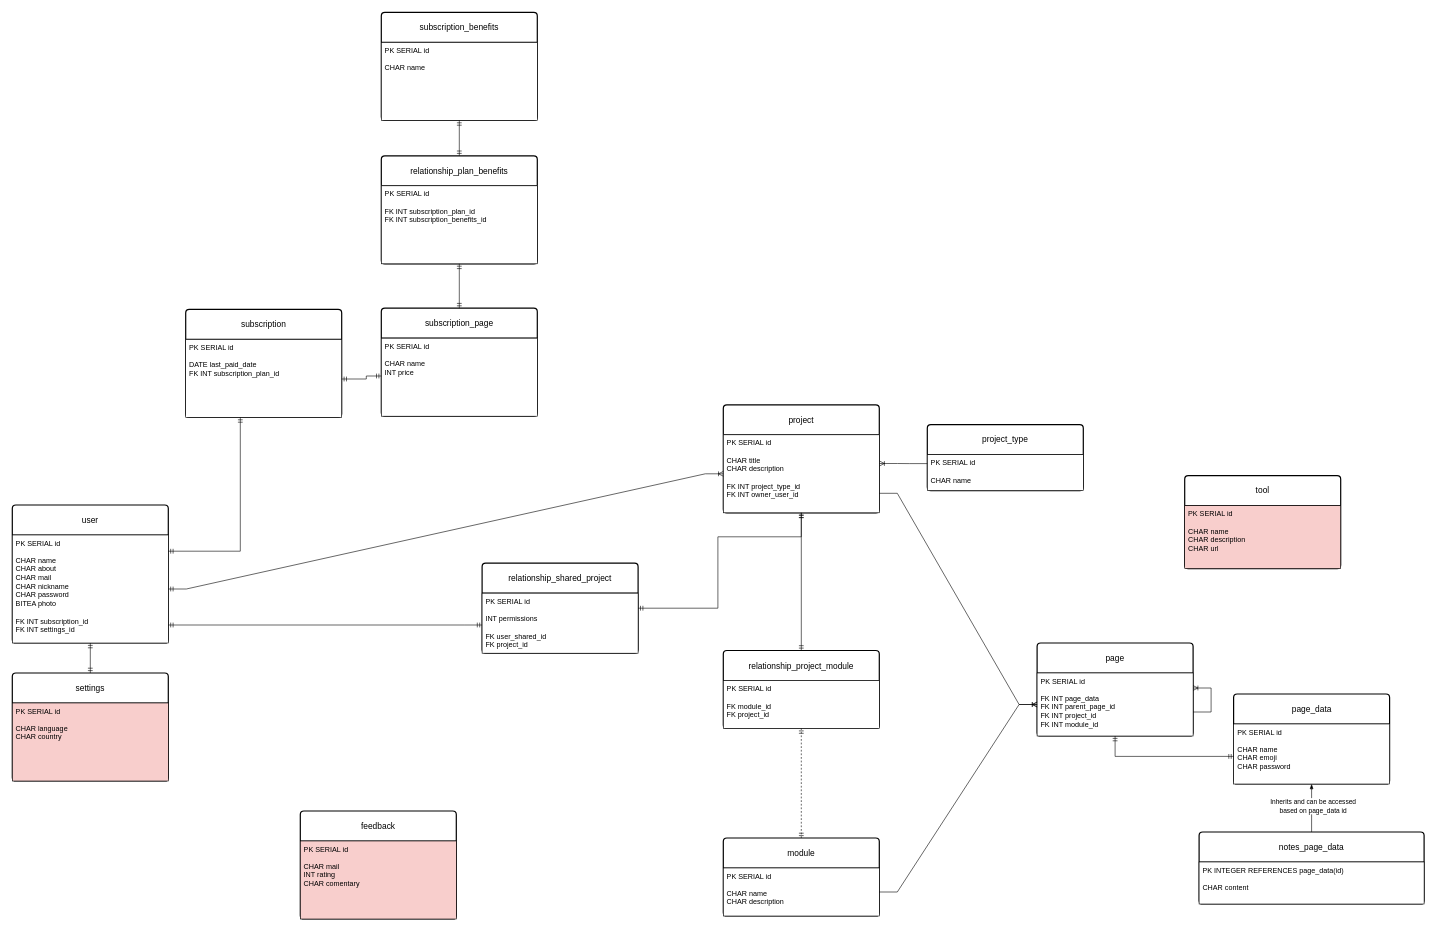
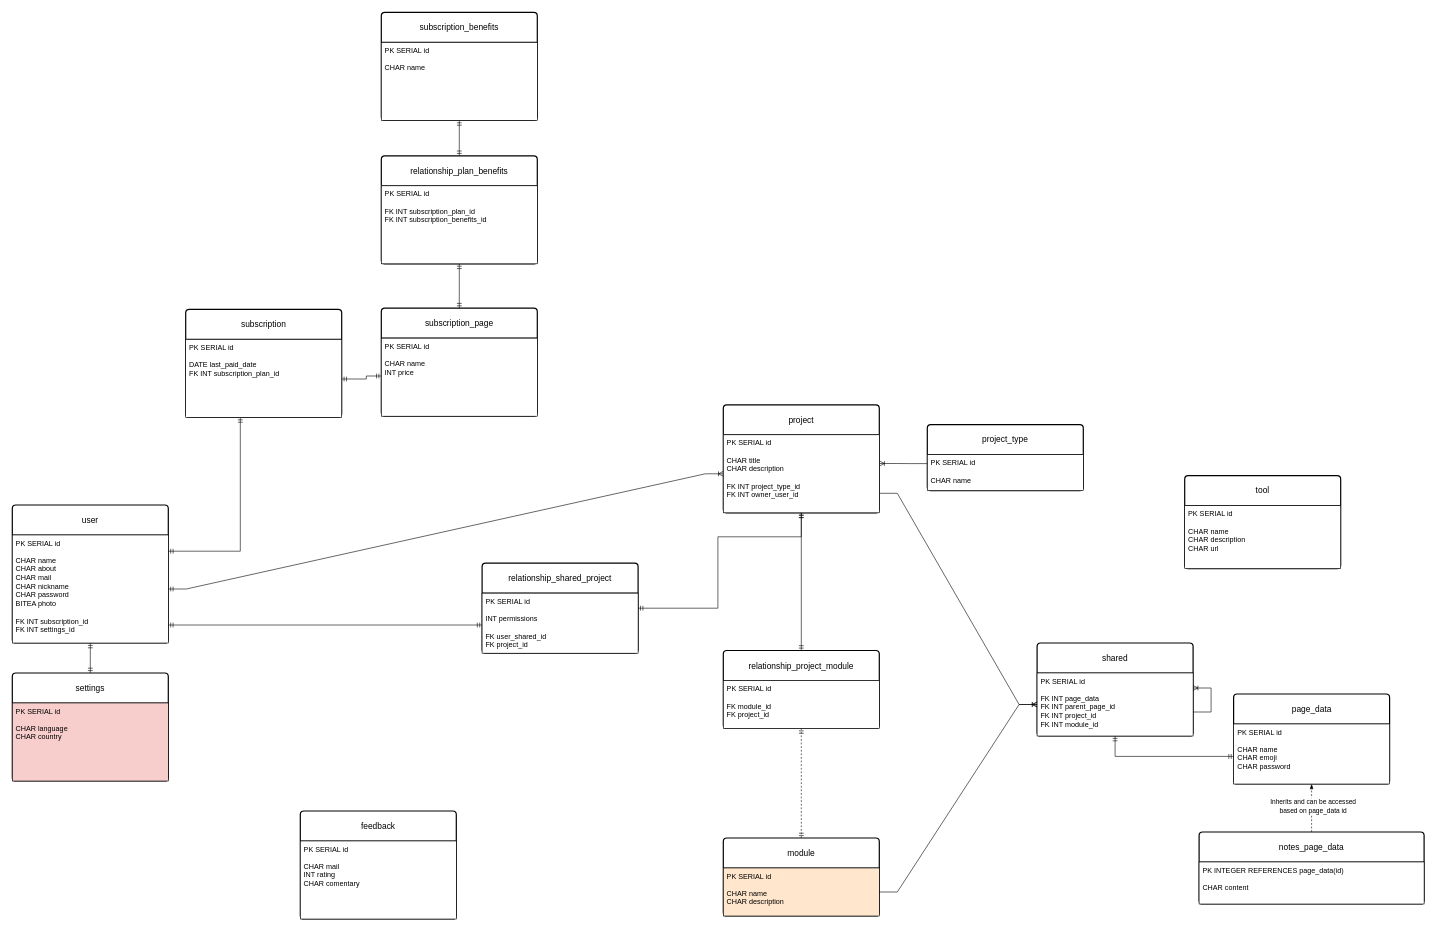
- <mxCell id="50" value="PK SERIAL id&lt;div&gt;&lt;br&gt;&lt;/div&gt;&lt;div&gt;CHAR name&lt;/div&gt;&lt;div&gt;CHAR description&lt;/div&gt;&lt;div&gt;CHAR url&lt;/div&gt;&lt;div&gt;&lt;br&gt;&lt;/div&gt;" style="align=left;spacingLeft=4;fontSize=12;verticalAlign=top;resizable=0;rotatable=0;part=1;html=1;swimlaneLine=1;shadow=0;fillColor=#f8cecc;" vertex="1" parent="49"><mxGeometry y="50" width="260" height="105" as="geometry" /></mxCell>
+ <mxCell id="50" value="PK SERIAL id&lt;div&gt;&lt;br&gt;&lt;/div&gt;&lt;div&gt;CHAR name&lt;/div&gt;&lt;div&gt;CHAR description&lt;/div&gt;&lt;div&gt;CHAR url&lt;/div&gt;&lt;div&gt;&lt;br&gt;&lt;/div&gt;" style="align=left;spacingLeft=4;fontSize=12;verticalAlign=top;resizable=0;rotatable=0;part=1;html=1;swimlaneLine=1;shadow=0;" vertex="1" parent="49"><mxGeometry y="50" width="260" height="105" as="geometry" /></mxCell>
- <mxCell id="6" value="page" style="swimlane;childLayout=stackLayout;horizontal=1;startSize=50;horizontalStack=0;rounded=1;fontSize=14;fontStyle=0;strokeWidth=2;resizeParent=0;resizeLast=1;shadow=0;dashed=0;align=center;arcSize=4;whiteSpace=wrap;html=1;" parent="1" vertex="1"><mxGeometry x="1728" y="1071" width="260" height="155" as="geometry" /></mxCell>
+ <mxCell id="6" value="shared" style="swimlane;childLayout=stackLayout;horizontal=1;startSize=50;horizontalStack=0;rounded=1;fontSize=14;fontStyle=0;strokeWidth=2;resizeParent=0;resizeLast=1;shadow=0;dashed=0;align=center;arcSize=4;whiteSpace=wrap;html=1;" parent="1" vertex="1"><mxGeometry x="1728" y="1071" width="260" height="155" as="geometry" /></mxCell>
- <mxCell id="15" style="edgeStyle=orthogonalEdgeStyle;rounded=0;orthogonalLoop=1;jettySize=auto;html=1;endArrow=blockThin;endFill=1;" parent="1" source="17" target="20" edge="1"><mxGeometry relative="1" as="geometry" /></mxCell>
+ <mxCell id="15" style="edgeStyle=orthogonalEdgeStyle;rounded=0;orthogonalLoop=1;jettySize=auto;html=1;endArrow=blockThin;endFill=1;dashed=1;" parent="1" source="17" target="20" edge="1"><mxGeometry relative="1" as="geometry" /></mxCell>
- <mxCell id="39" value="PK SERIAL id&lt;div&gt;&lt;br&gt;&lt;/div&gt;&lt;div&gt;&lt;div&gt;CHAR mail&lt;/div&gt;&lt;div&gt;INT rating&lt;/div&gt;&lt;div&gt;CHAR comentary&lt;/div&gt;&lt;/div&gt;" style="align=left;spacingLeft=4;fontSize=12;verticalAlign=top;resizable=0;rotatable=0;part=1;html=1;swimlaneLine=1;shadow=0;fillColor=#f8cecc;" parent="38" vertex="1"><mxGeometry y="50" width="260" height="130" as="geometry" /></mxCell>
+ <mxCell id="39" value="PK SERIAL id&lt;div&gt;&lt;br&gt;&lt;/div&gt;&lt;div&gt;&lt;div&gt;CHAR mail&lt;/div&gt;&lt;div&gt;INT rating&lt;/div&gt;&lt;div&gt;CHAR comentary&lt;/div&gt;&lt;/div&gt;" style="align=left;spacingLeft=4;fontSize=12;verticalAlign=top;resizable=0;rotatable=0;part=1;html=1;swimlaneLine=1;shadow=0;" parent="38" vertex="1"><mxGeometry y="50" width="260" height="130" as="geometry" /></mxCell>
- <mxCell id="14" value="PK SERIAL id&lt;div&gt;&lt;br&gt;&lt;/div&gt;&lt;div&gt;CHAR name&lt;/div&gt;&lt;div&gt;CHAR description&lt;/div&gt;" style="align=left;spacingLeft=4;fontSize=12;verticalAlign=top;resizable=0;rotatable=0;part=1;html=1;swimlaneLine=1;shadow=0;" parent="13" vertex="1"><mxGeometry y="50" width="260" height="80" as="geometry" /></mxCell>
+ <mxCell id="14" value="PK SERIAL id&lt;div&gt;&lt;br&gt;&lt;/div&gt;&lt;div&gt;CHAR name&lt;/div&gt;&lt;div&gt;CHAR description&lt;/div&gt;" style="align=left;spacingLeft=4;fontSize=12;verticalAlign=top;resizable=0;rotatable=0;part=1;html=1;swimlaneLine=1;shadow=0;fillColor=#ffe6cc;" parent="13" vertex="1"><mxGeometry y="50" width="260" height="80" as="geometry" /></mxCell>
